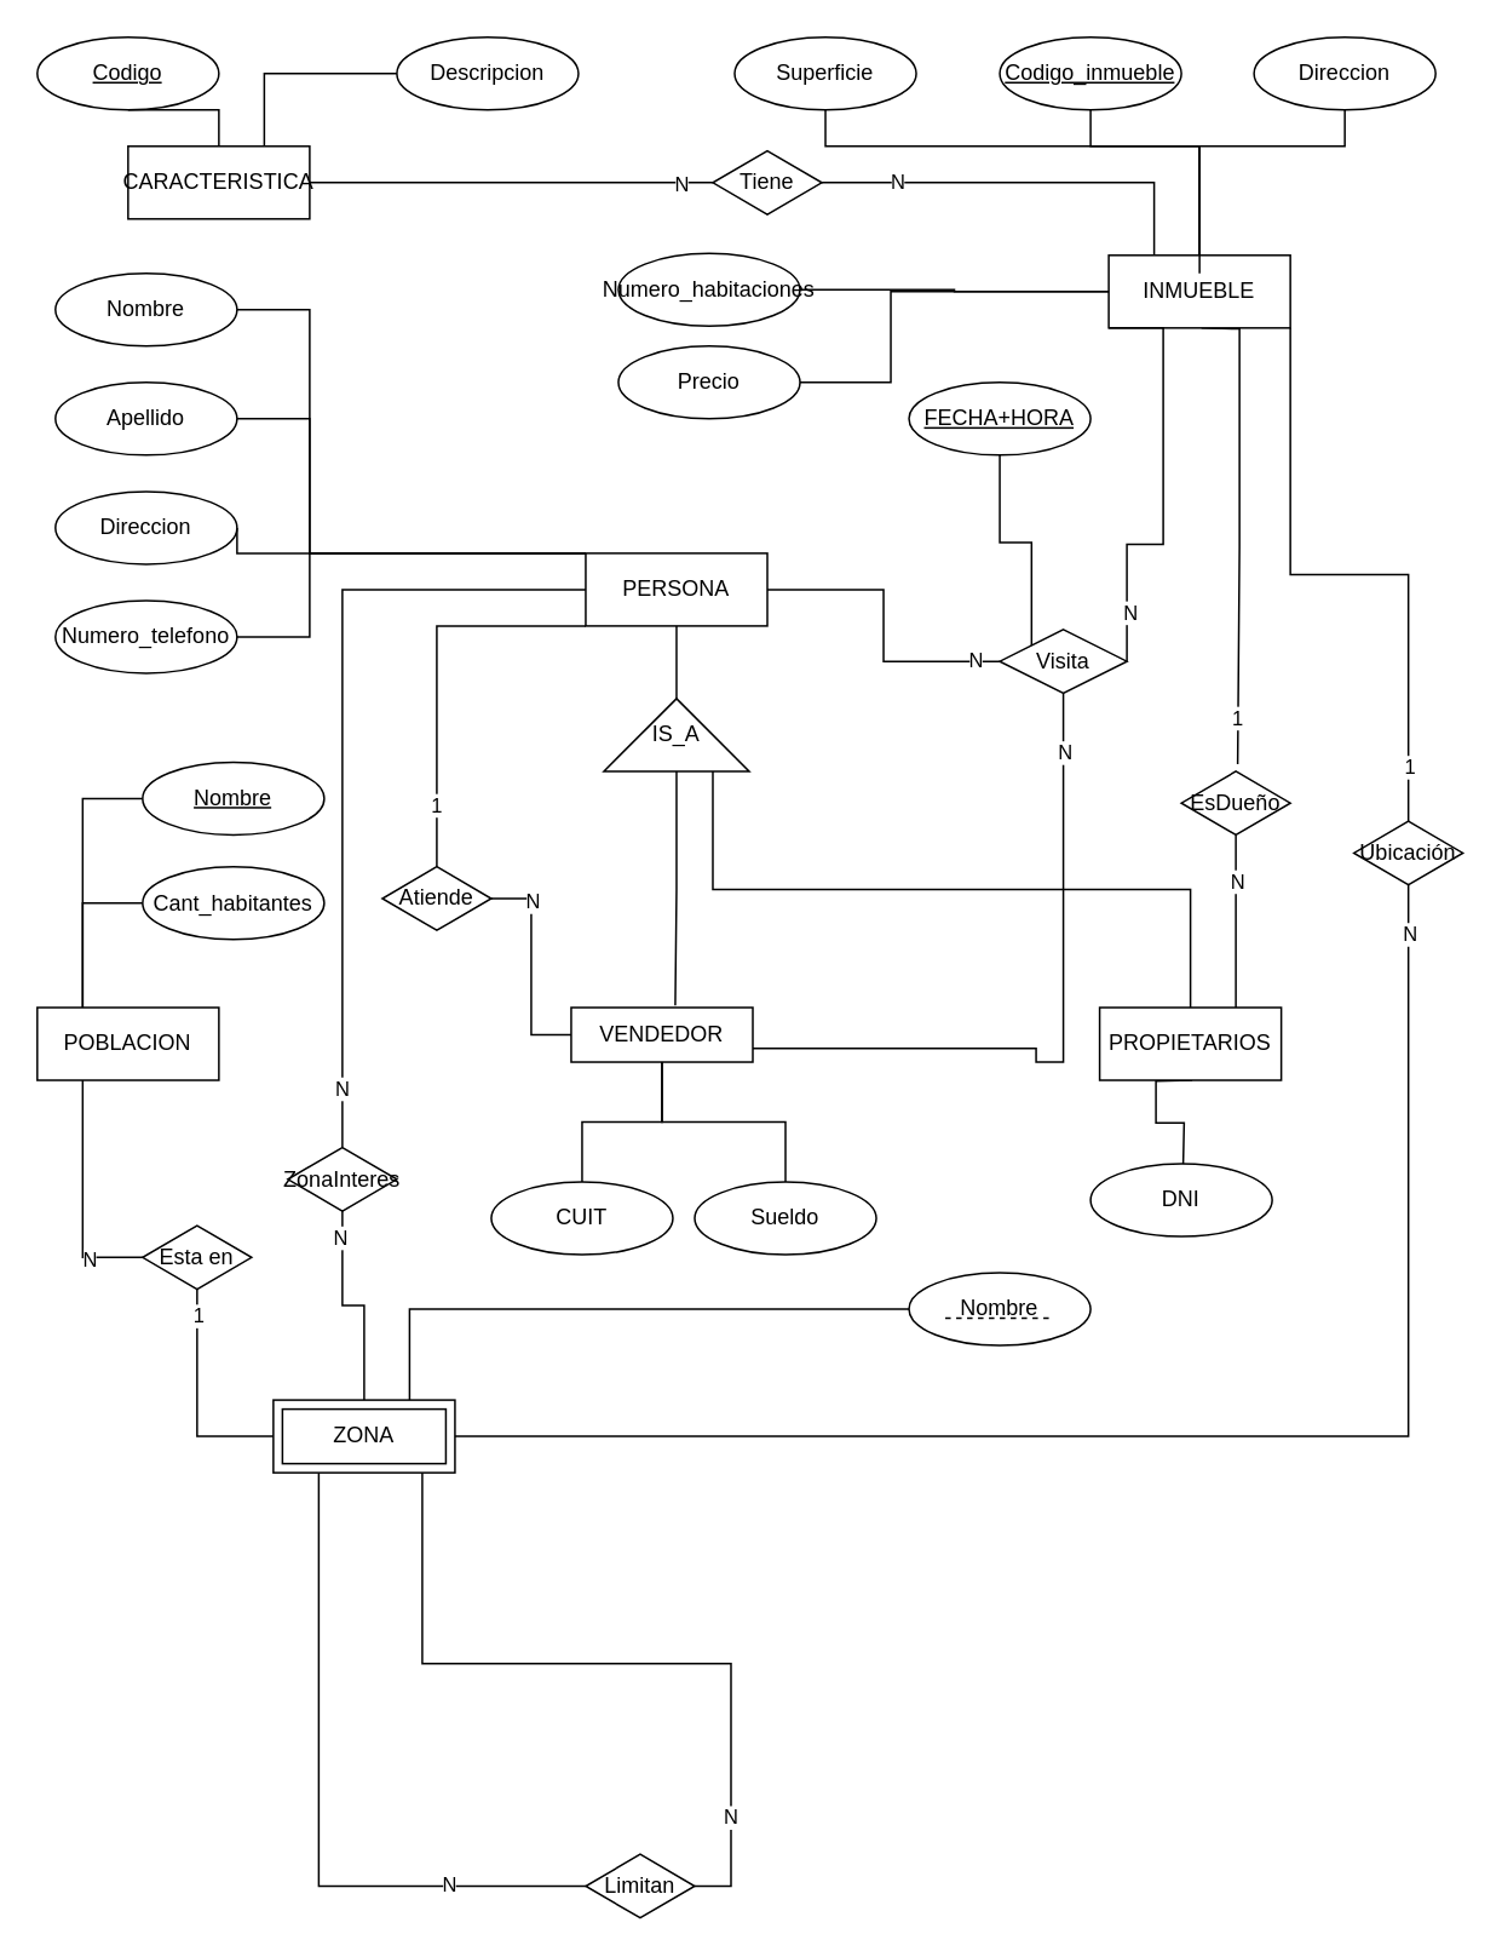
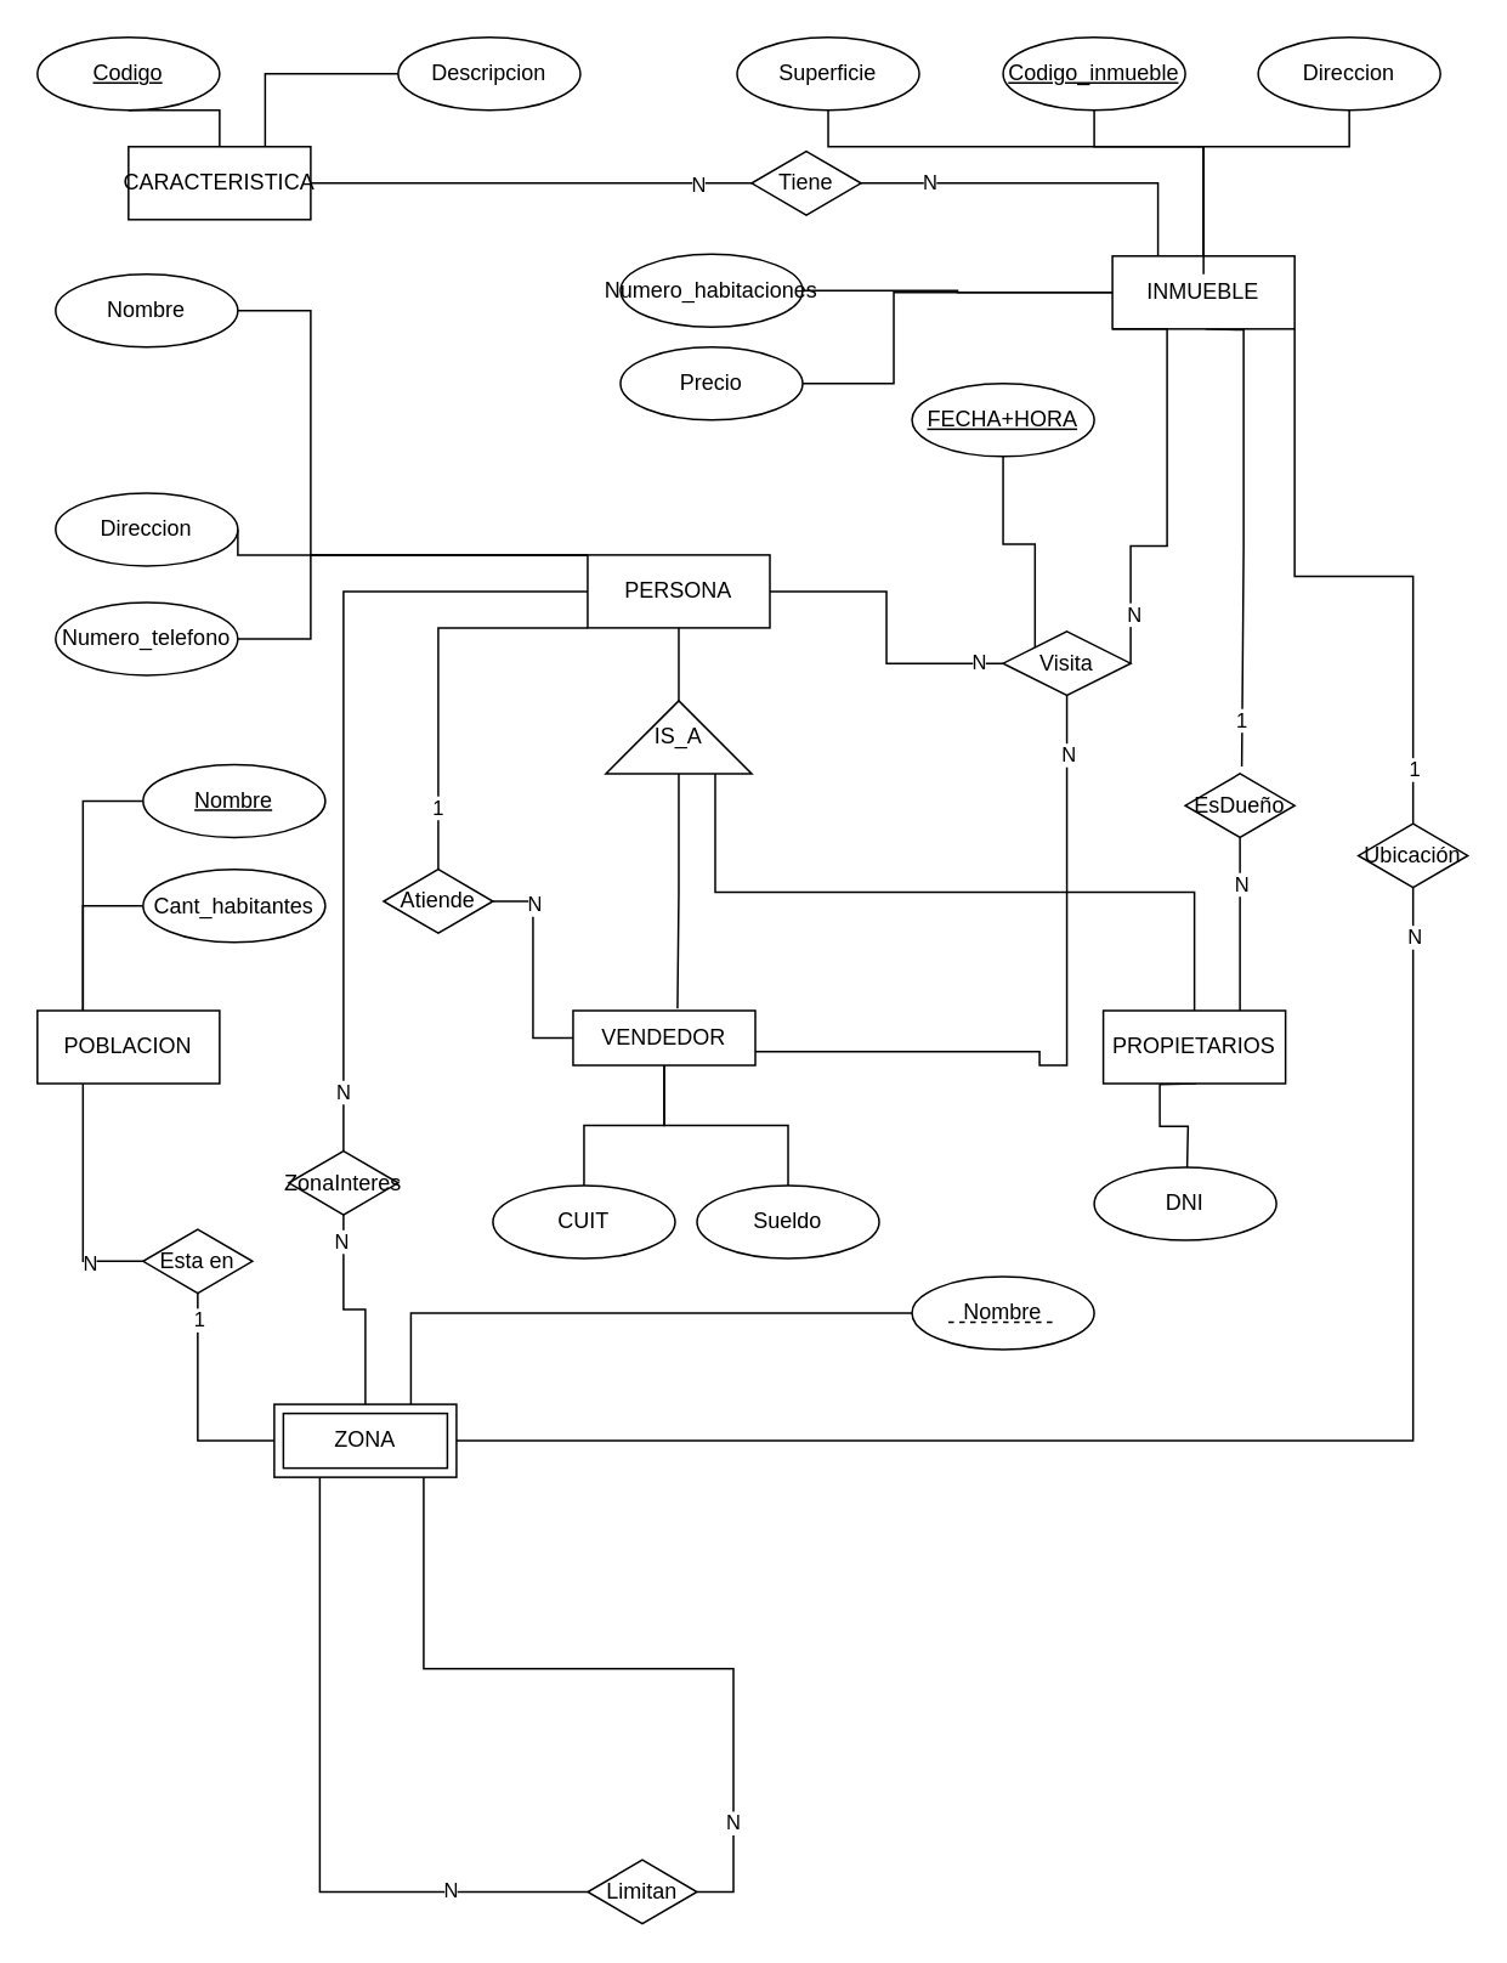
- <mxCell id="30" value="Tiene" style="shape=rhombus;perimeter=rhombusPerimeter;whiteSpace=wrap;html=1;align=center;" parent="1" vertex="1"><mxGeometry x="392" y="82.5" width="60" height="35" as="geometry" /></mxCell>
+ <mxCell id="30" value="Tiene" style="shape=rhombus;perimeter=rhombusPerimeter;whiteSpace=wrap;html=1;align=center;" parent="1" vertex="1"><mxGeometry x="412" y="82.5" width="60" height="35" as="geometry" /></mxCell>
- <mxCell id="82" value="Apellido" style="ellipse;whiteSpace=wrap;html=1;align=center;" parent="1" vertex="1"><mxGeometry x="30" y="210" width="100" height="40" as="geometry" /></mxCell>
- <mxCell id="33" style="edgeStyle=orthogonalEdgeStyle;rounded=0;orthogonalLoop=1;jettySize=auto;html=1;exitX=0;exitY=0;exitDx=0;exitDy=0;entryX=1;entryY=0.5;entryDx=0;entryDy=0;endArrow=none;endFill=0;" parent="1" source="36" target="82" edge="1"><mxGeometry relative="1" as="geometry"><Array as="points"><mxPoint x="170" y="304" /><mxPoint x="170" y="230" /></Array></mxGeometry></mxCell>
